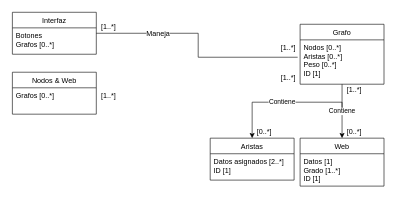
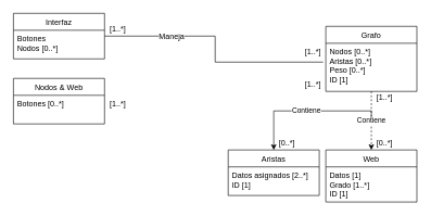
- <mxCell id="13" value="Botones&#10;Grafos [0..*]&#10;" style="text;strokeColor=none;fillColor=none;align=left;verticalAlign=top;spacingLeft=4;spacingRight=4;overflow=hidden;rotatable=0;points=[[0,0.5],[1,0.5]];portConstraint=eastwest;" vertex="1" parent="12"><mxGeometry y="26" width="140" height="44" as="geometry" /></mxCell>
+ <mxCell id="13" value="Botones&#10;Nodos [0..*]&#10;" style="text;strokeColor=none;fillColor=none;align=left;verticalAlign=top;spacingLeft=4;spacingRight=4;overflow=hidden;rotatable=0;points=[[0,0.5],[1,0.5]];portConstraint=eastwest;" vertex="1" parent="12"><mxGeometry y="26" width="140" height="44" as="geometry" /></mxCell>
- <mxCell id="15" value="Grafos [0..*]" style="text;strokeColor=none;fillColor=none;align=left;verticalAlign=top;spacingLeft=4;spacingRight=4;overflow=hidden;rotatable=0;points=[[0,0.5],[1,0.5]];portConstraint=eastwest;" vertex="1" parent="14"><mxGeometry y="26" width="140" height="44" as="geometry" /></mxCell>
+ <mxCell id="15" value="Botones [0..*]" style="text;strokeColor=none;fillColor=none;align=left;verticalAlign=top;spacingLeft=4;spacingRight=4;overflow=hidden;rotatable=0;points=[[0,0.5],[1,0.5]];portConstraint=eastwest;" vertex="1" parent="14"><mxGeometry y="26" width="140" height="44" as="geometry" /></mxCell>
- <mxCell id="2" value="Contiene" style="edgeStyle=orthogonalEdgeStyle;rounded=0;orthogonalLoop=1;jettySize=auto;html=1;entryX=0.5;entryY=0;entryDx=0;entryDy=0;startArrow=none;startFill=0;endArrow=classic;endFill=1;strokeColor=#000000;" edge="1" parent="1" source="3" target="5"><mxGeometry relative="1" as="geometry" /></mxCell>
+ <mxCell id="2" value="Contiene" style="edgeStyle=orthogonalEdgeStyle;rounded=0;orthogonalLoop=1;jettySize=auto;html=1;entryX=0.5;entryY=0;entryDx=0;entryDy=0;startArrow=none;startFill=0;endArrow=classic;endFill=1;strokeColor=#000000;dashed=1;" edge="1" parent="1" source="3" target="5"><mxGeometry relative="1" as="geometry" /></mxCell>
